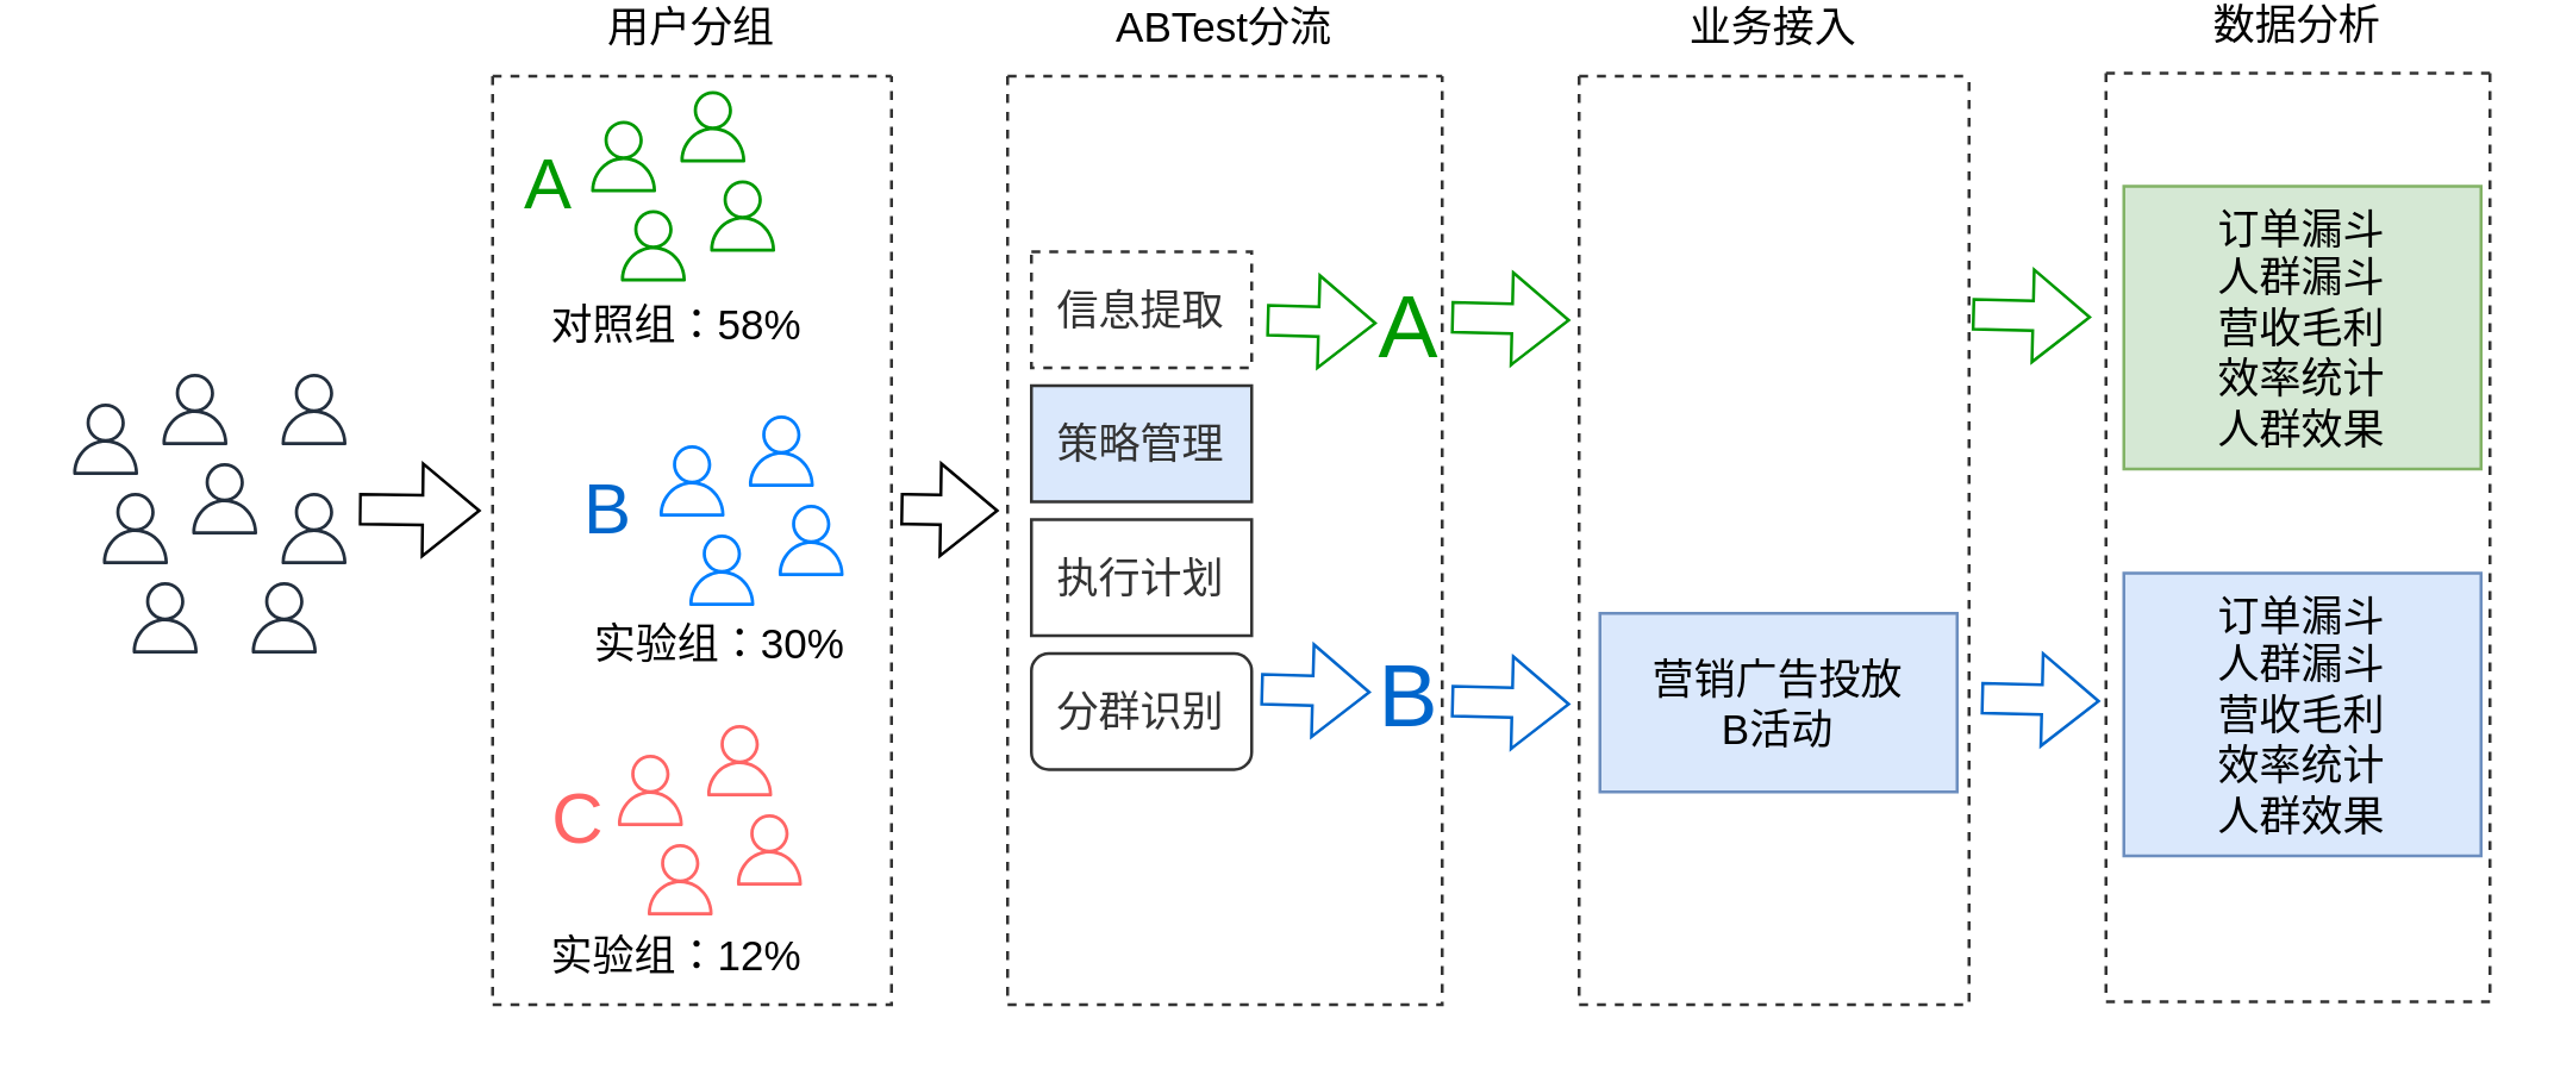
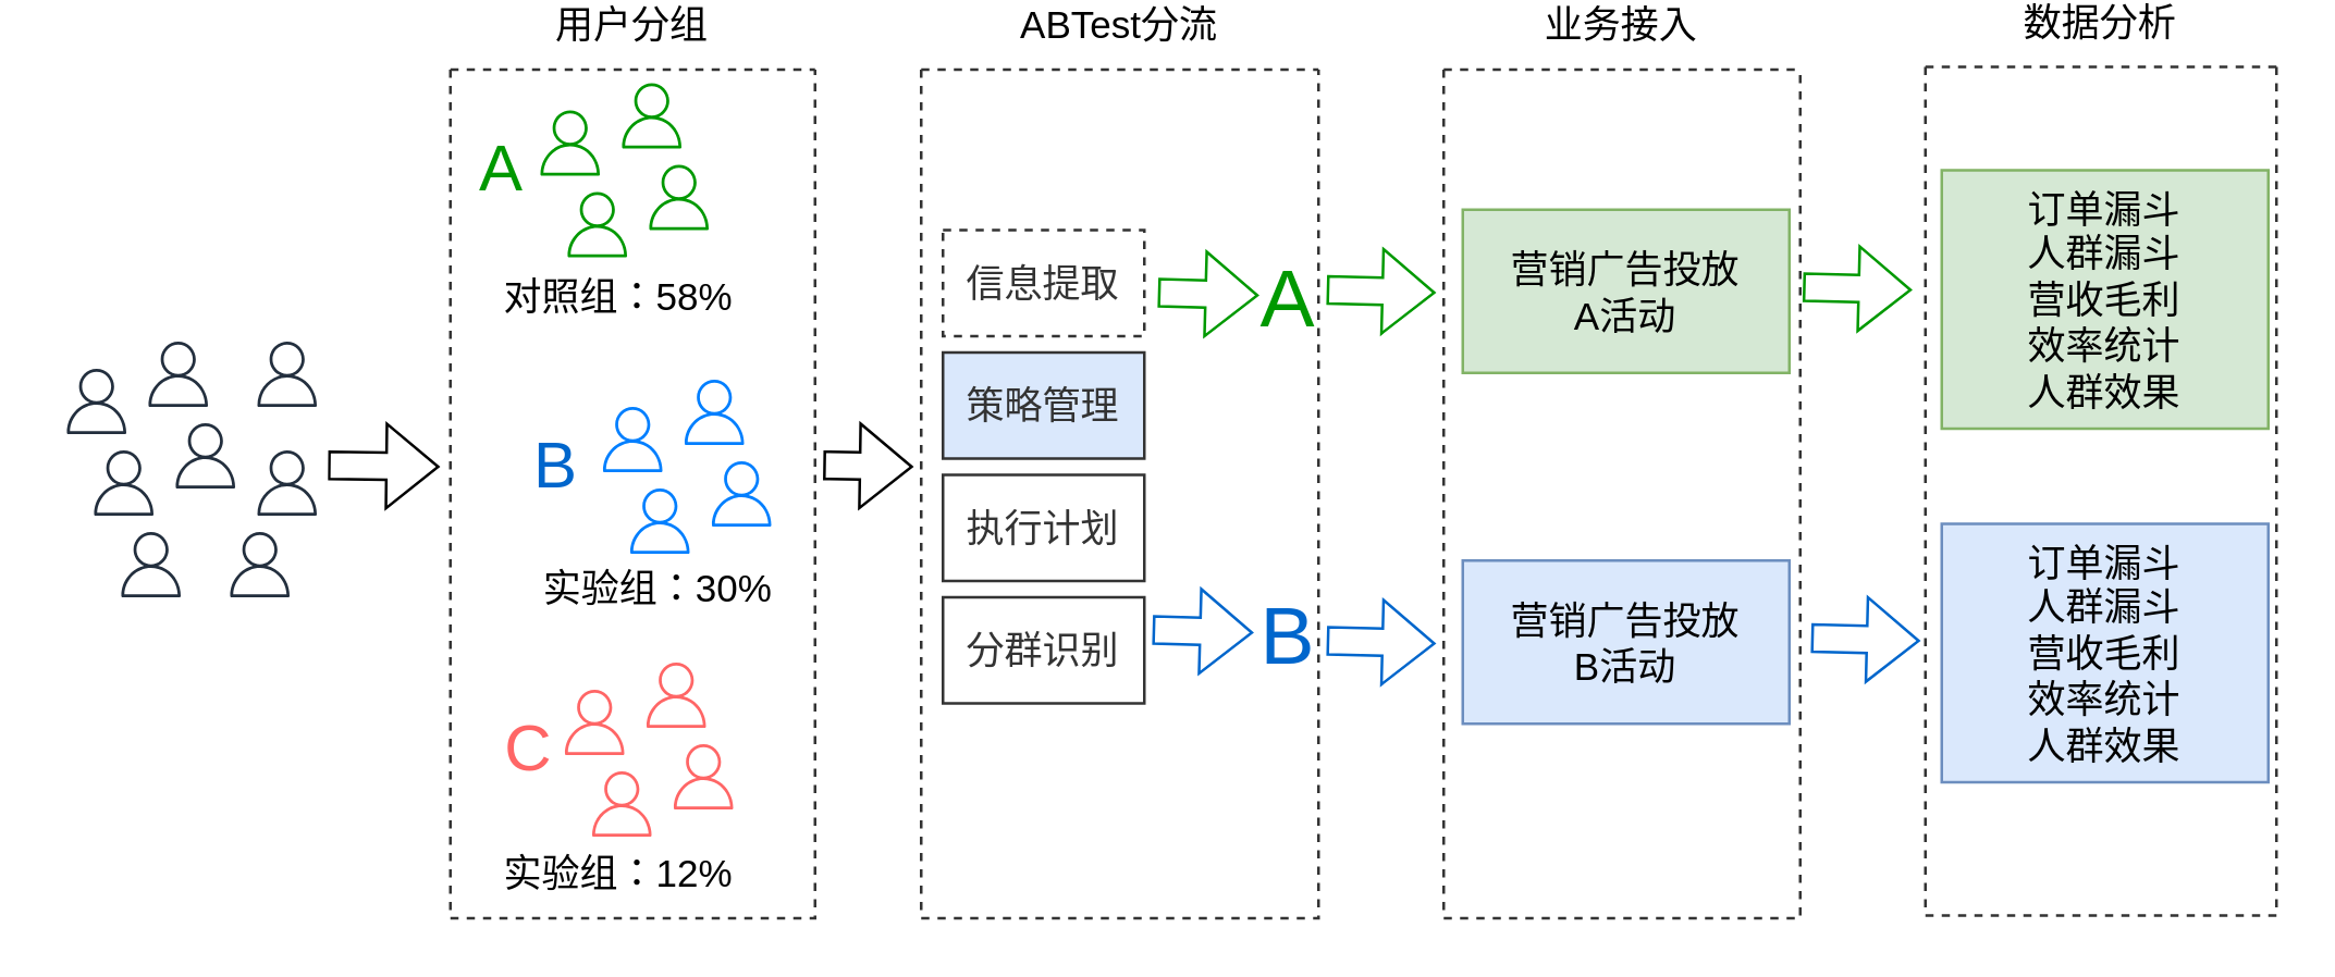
+ <mxCell id="39" value="营销广告投放&lt;br&gt;A活动" style="rounded=0;whiteSpace=wrap;html=1;fontSize=14;strokeColor=#82b366;strokeWidth=1;fillColor=#d5e8d4;" parent="38" vertex="1"><mxGeometry x="7" y="51.5" width="120" height="60" as="geometry" /></mxCell>
- <mxCell id="33" value="分群识别" style="whiteSpace=wrap;html=1;fontSize=14;fontColor=#333333;strokeColor=#333333;rounded=1;" parent="29" vertex="1"><mxGeometry x="8" y="194" width="74" height="39" as="geometry" /></mxCell>
+ <mxCell id="33" value="分群识别" style="rounded=0;whiteSpace=wrap;html=1;fontSize=14;fontColor=#333333;strokeColor=#333333;" parent="29" vertex="1"><mxGeometry x="8" y="194" width="74" height="39" as="geometry" /></mxCell>
